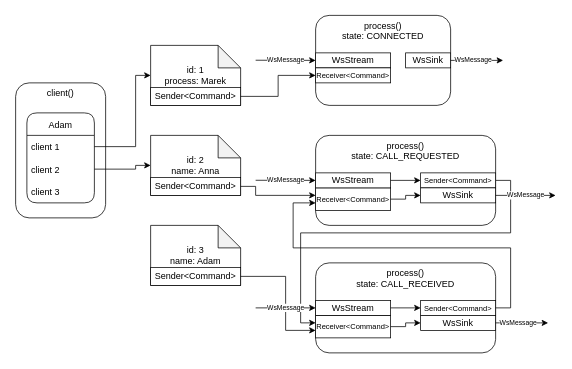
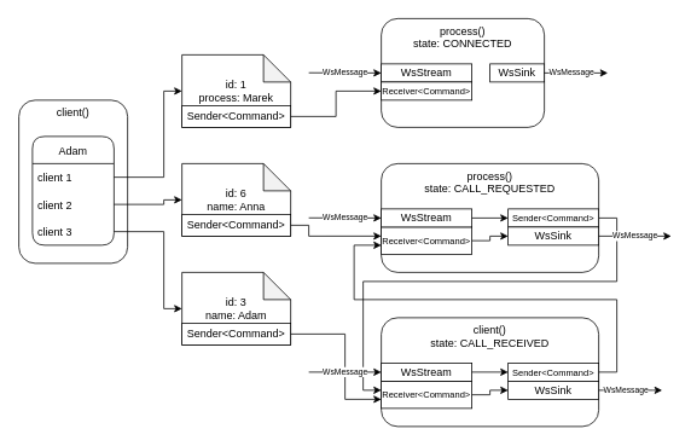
- <mxCell id="11" value="&lt;div&gt;id: 2&lt;br&gt;&lt;/div&gt;&lt;div&gt;name: Anna&lt;br&gt;&lt;/div&gt;" style="shape=note;whiteSpace=wrap;html=1;backgroundOutline=1;darkOpacity=0.05;rounded=1;shadow=0;glass=0;sketch=0;" vertex="1" parent="10"><mxGeometry width="120" height="80" as="geometry" /></mxCell>
+ <mxCell id="11" value="&lt;div&gt;id: 6&lt;br&gt;&lt;/div&gt;&lt;div&gt;name: Anna&lt;br&gt;&lt;/div&gt;" style="shape=note;whiteSpace=wrap;html=1;backgroundOutline=1;darkOpacity=0.05;rounded=1;shadow=0;glass=0;sketch=0;" vertex="1" parent="10"><mxGeometry width="120" height="80" as="geometry" /></mxCell>
+ <mxCell id="18" style="edgeStyle=orthogonalEdgeStyle;rounded=0;orthogonalLoop=1;jettySize=auto;html=1;fontSize=12;" edge="1" parent="1" source="6" target="14"><mxGeometry relative="1" as="geometry"><Array as="points"><mxPoint x="180" y="255" /><mxPoint x="180" y="340" /></Array></mxGeometry></mxCell>
- <mxCell id="20" value="&lt;div&gt;process()&lt;/div&gt;&lt;div&gt;state: CALL_RECEIVED&lt;br&gt;&lt;/div&gt;" style="whiteSpace=wrap;html=1;rounded=1;verticalAlign=top;" vertex="1" parent="19"><mxGeometry width="240" height="120" as="geometry" /></mxCell>
+ <mxCell id="20" value="&lt;div&gt;client()&lt;/div&gt;&lt;div&gt;state: CALL_RECEIVED&lt;br&gt;&lt;/div&gt;" style="whiteSpace=wrap;html=1;rounded=1;verticalAlign=top;" vertex="1" parent="19"><mxGeometry width="240" height="120" as="geometry" /></mxCell>
